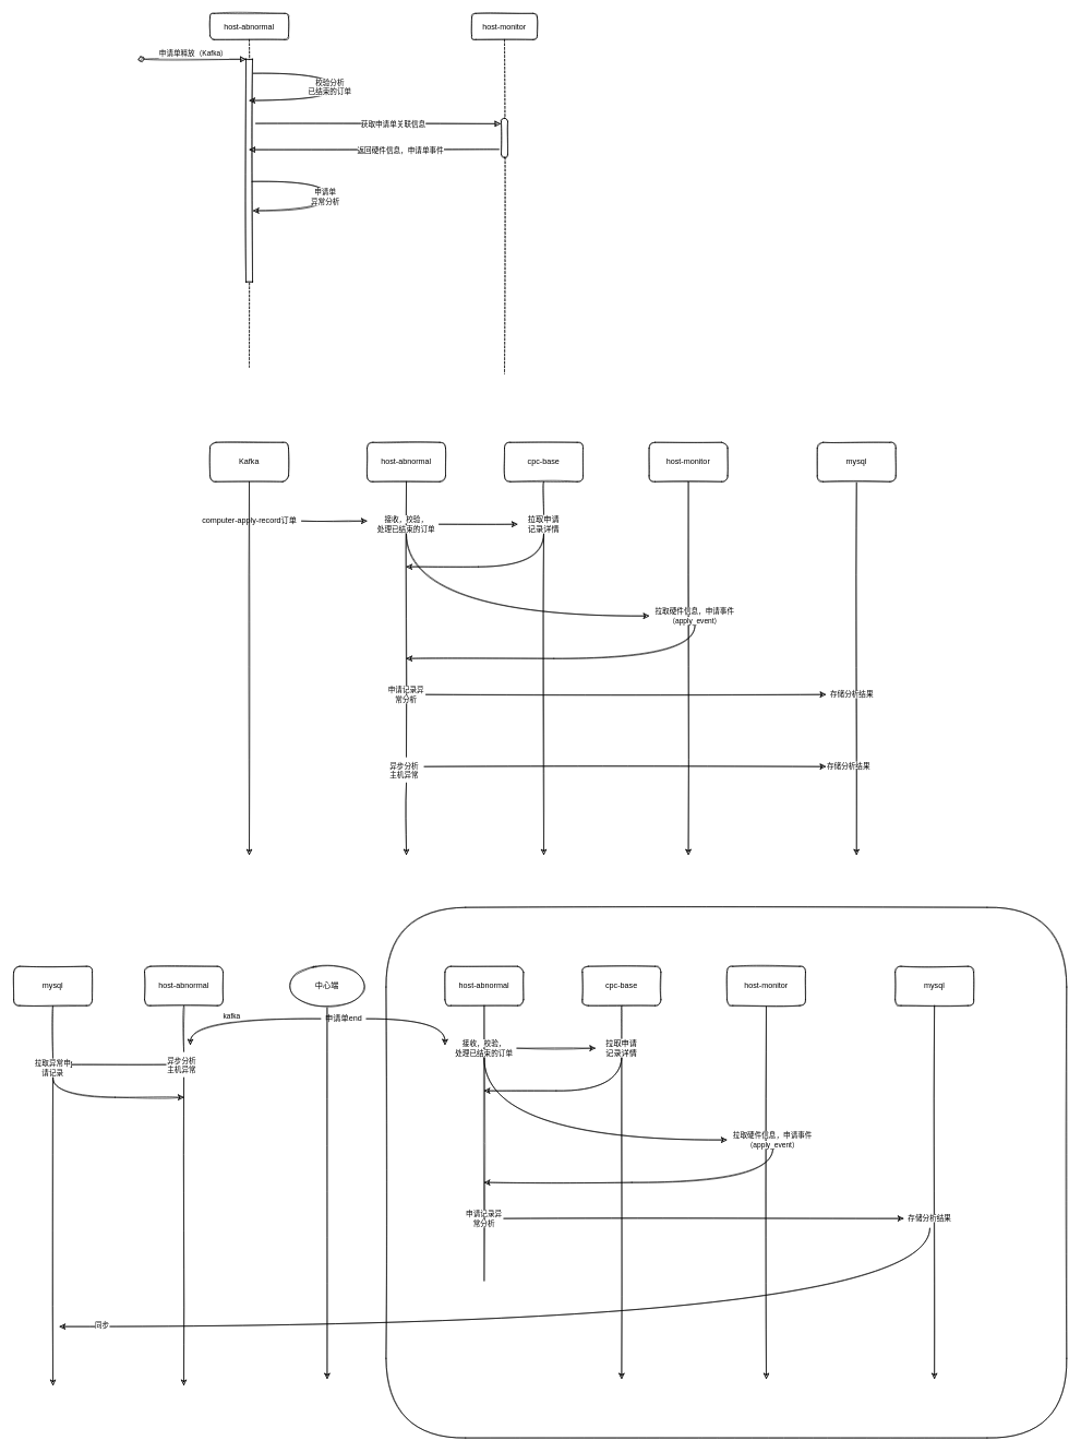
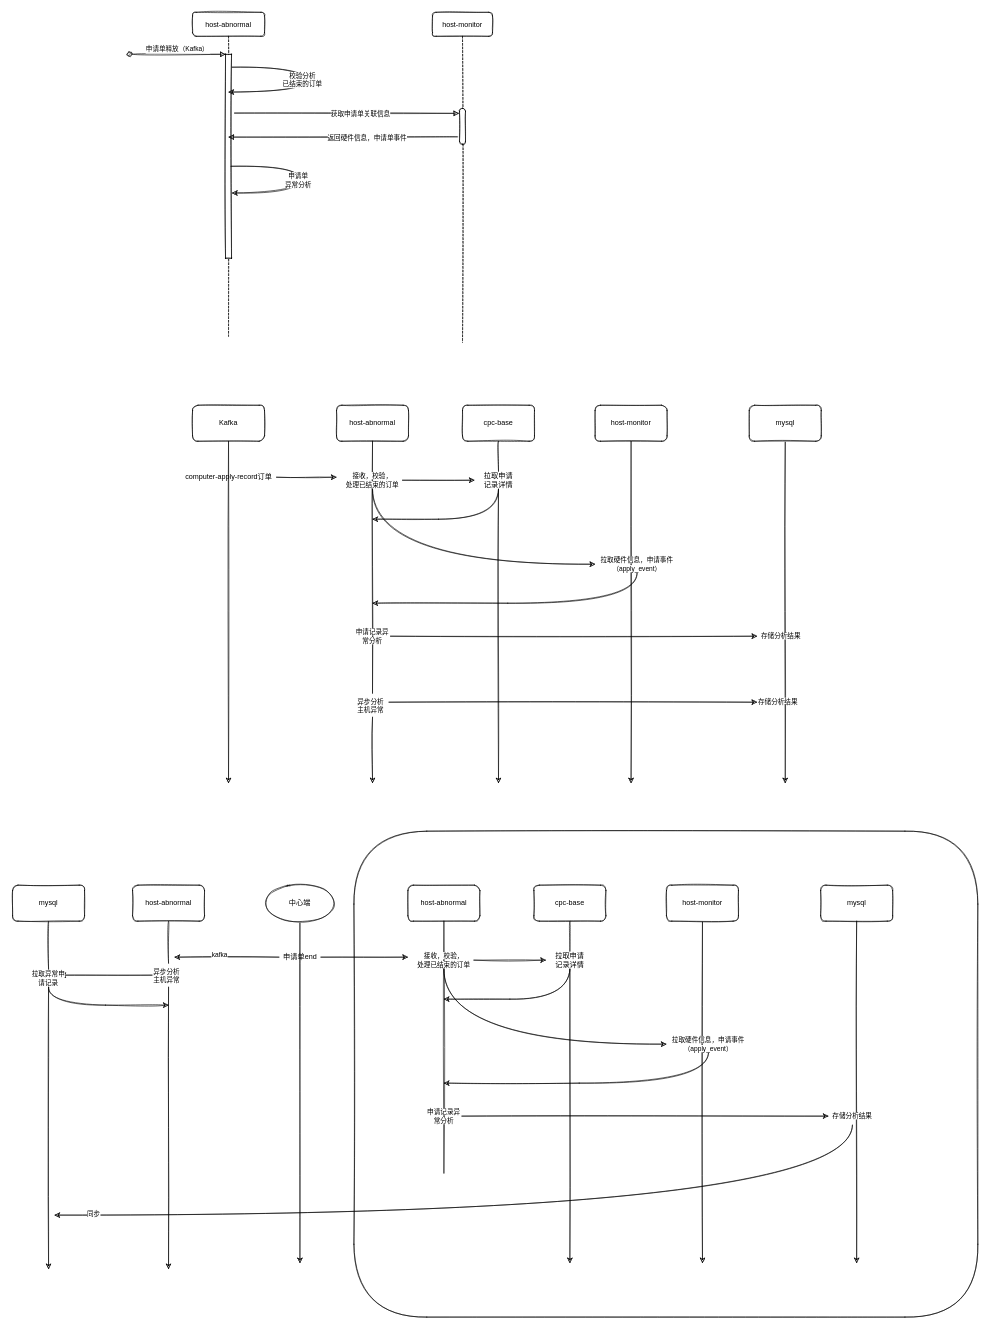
- <mxCell id="60" value="申请单end" style="text;html=1;align=center;verticalAlign=middle;resizable=0;points=[];autosize=1;strokeColor=none;fillColor=none;sketch=1;rounded=1;" vertex="1" parent="1"><mxGeometry x="489" y="1545" width="70" height="20" as="geometry" /></mxCell>
+ <mxCell id="60" value="申请单end" style="text;html=1;align=center;verticalAlign=middle;resizable=0;points=[];autosize=1;strokeColor=none;fillColor=none;sketch=1;rounded=1;" vertex="1" parent="1"><mxGeometry x="464" y="1585" width="70" height="20" as="geometry" /></mxCell>
